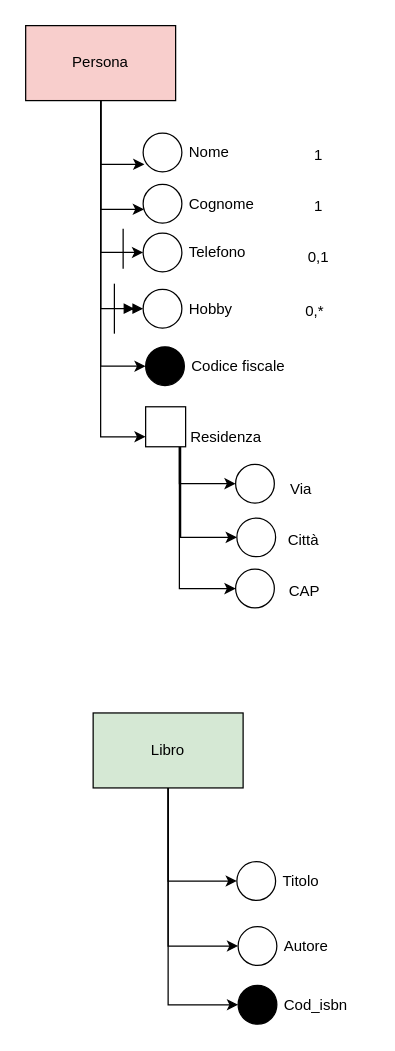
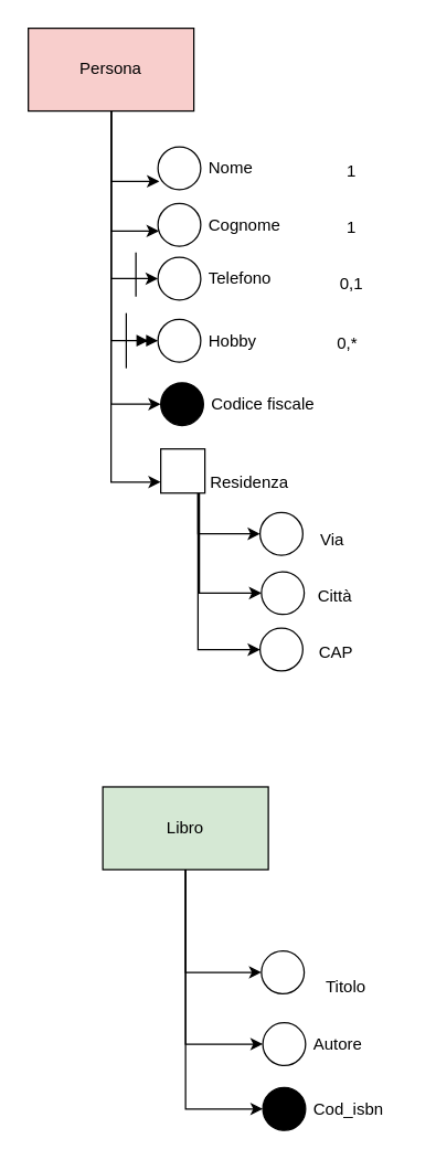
- <mxCell id="41" value="Titolo" style="text;html=1;align=left;verticalAlign=middle;resizable=0;points=[];autosize=1;strokeColor=none;fillColor=none;" parent="1" vertex="1"><mxGeometry x="224" y="691.5" width="47" height="26" as="geometry" /></mxCell>
+ <mxCell id="41" value="Titolo" style="text;html=1;align=left;verticalAlign=middle;resizable=0;points=[];autosize=1;strokeColor=none;fillColor=none;" parent="1" vertex="1"><mxGeometry x="234" y="701.5" width="47" height="26" as="geometry" /></mxCell>
